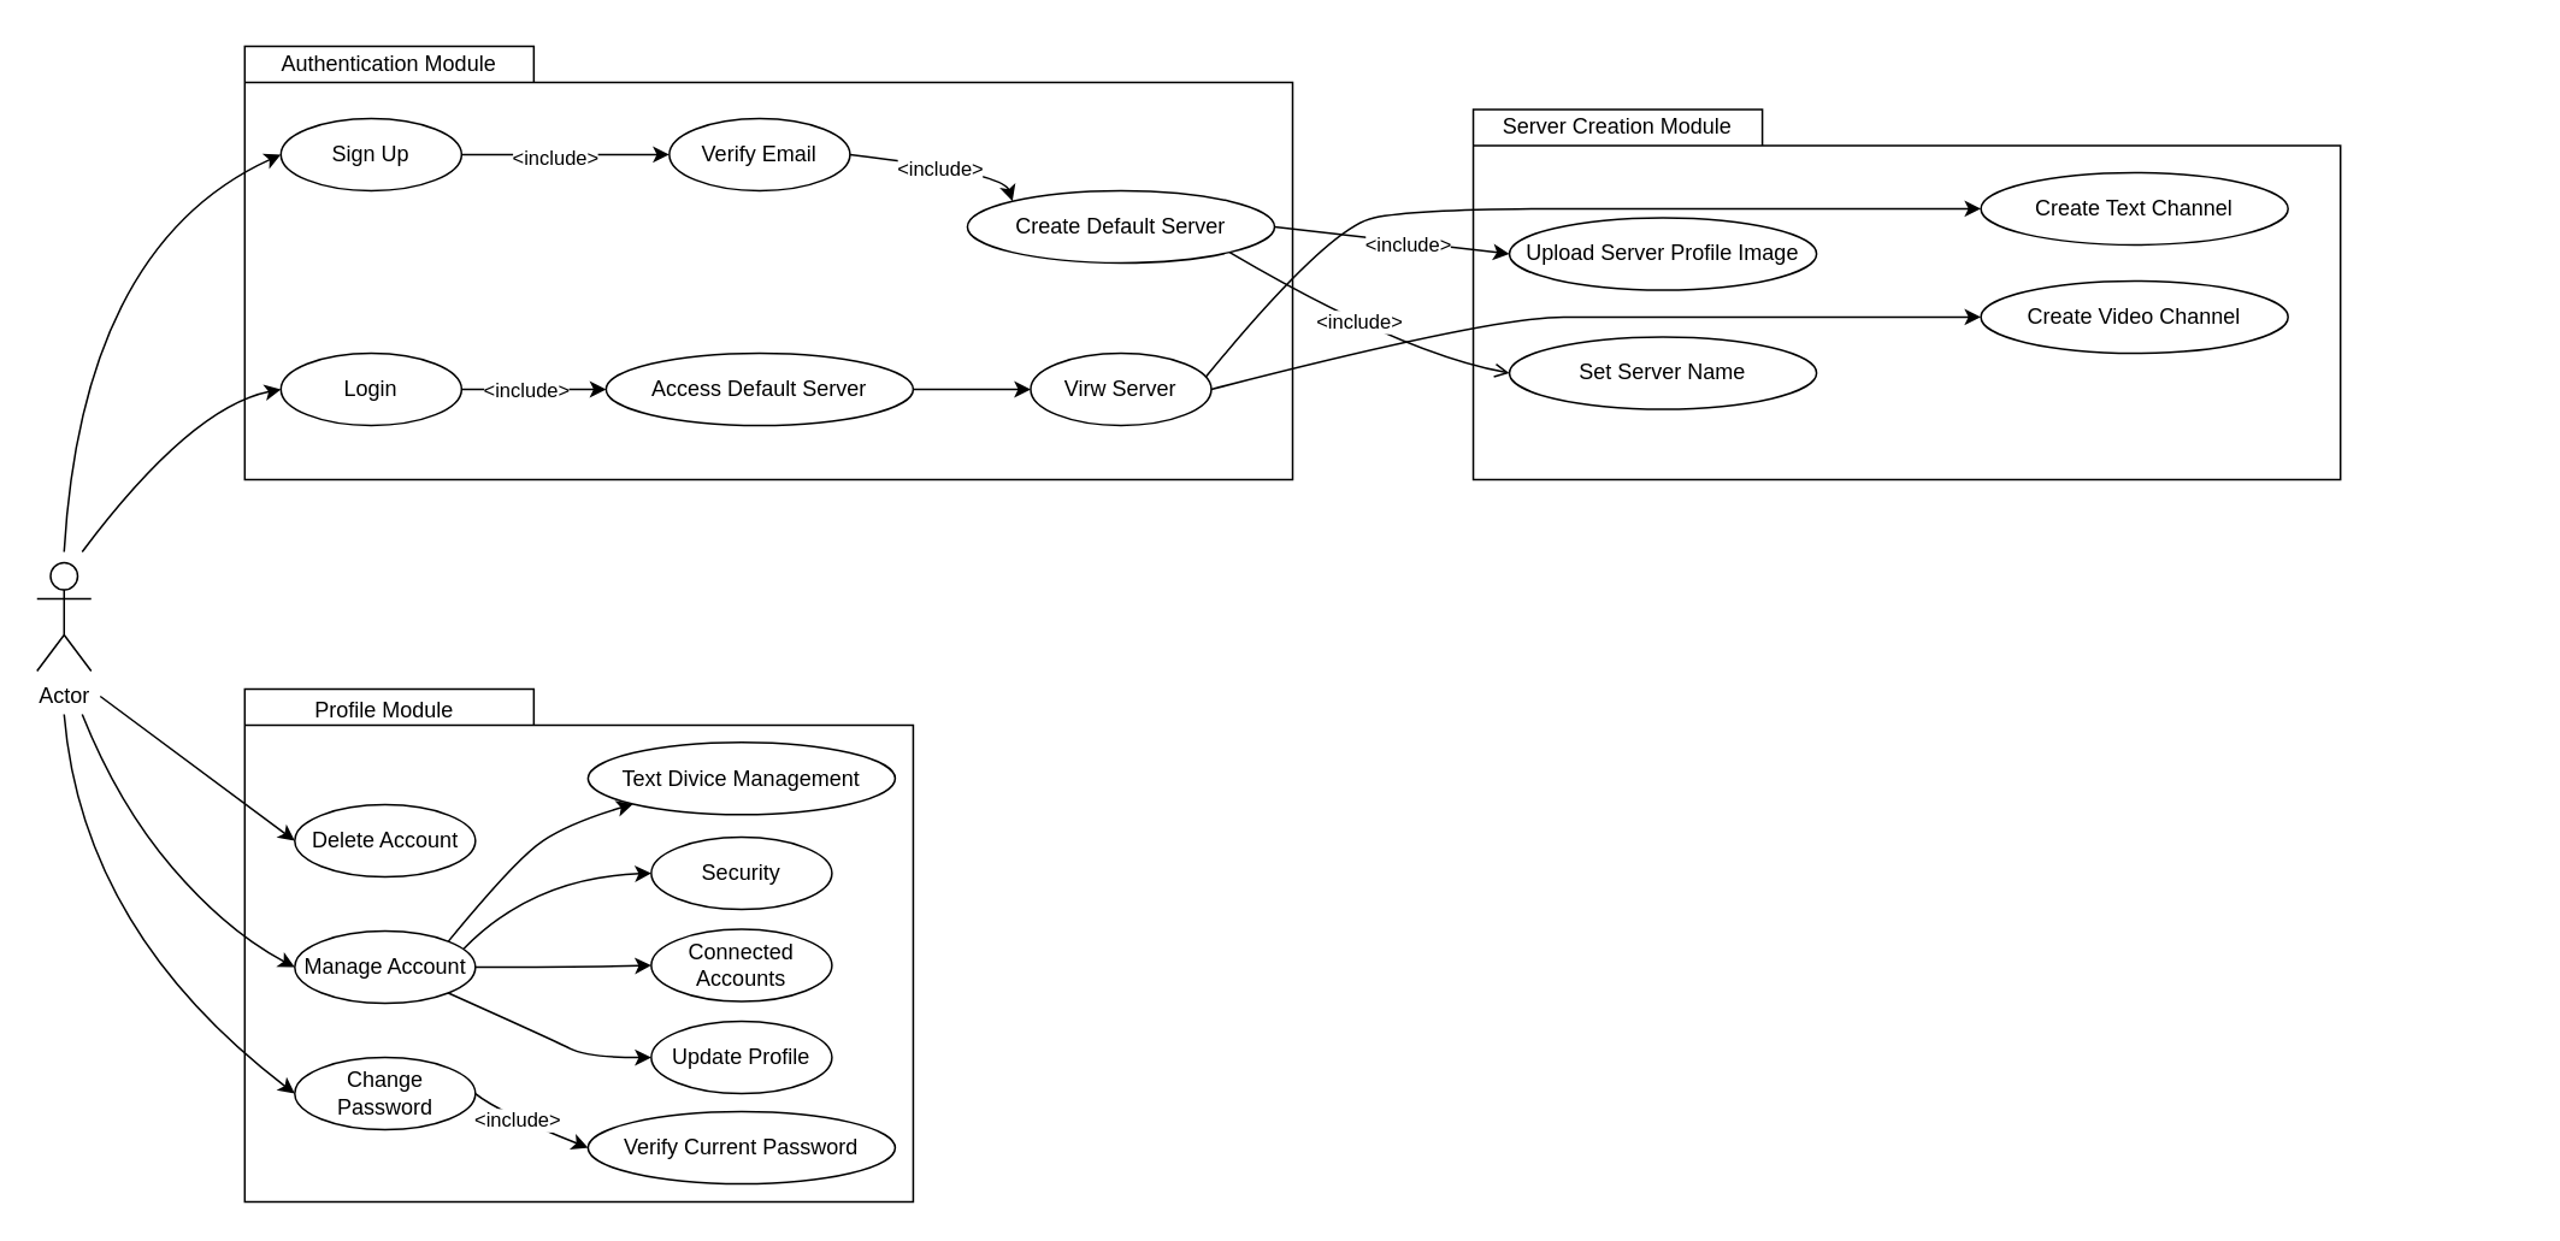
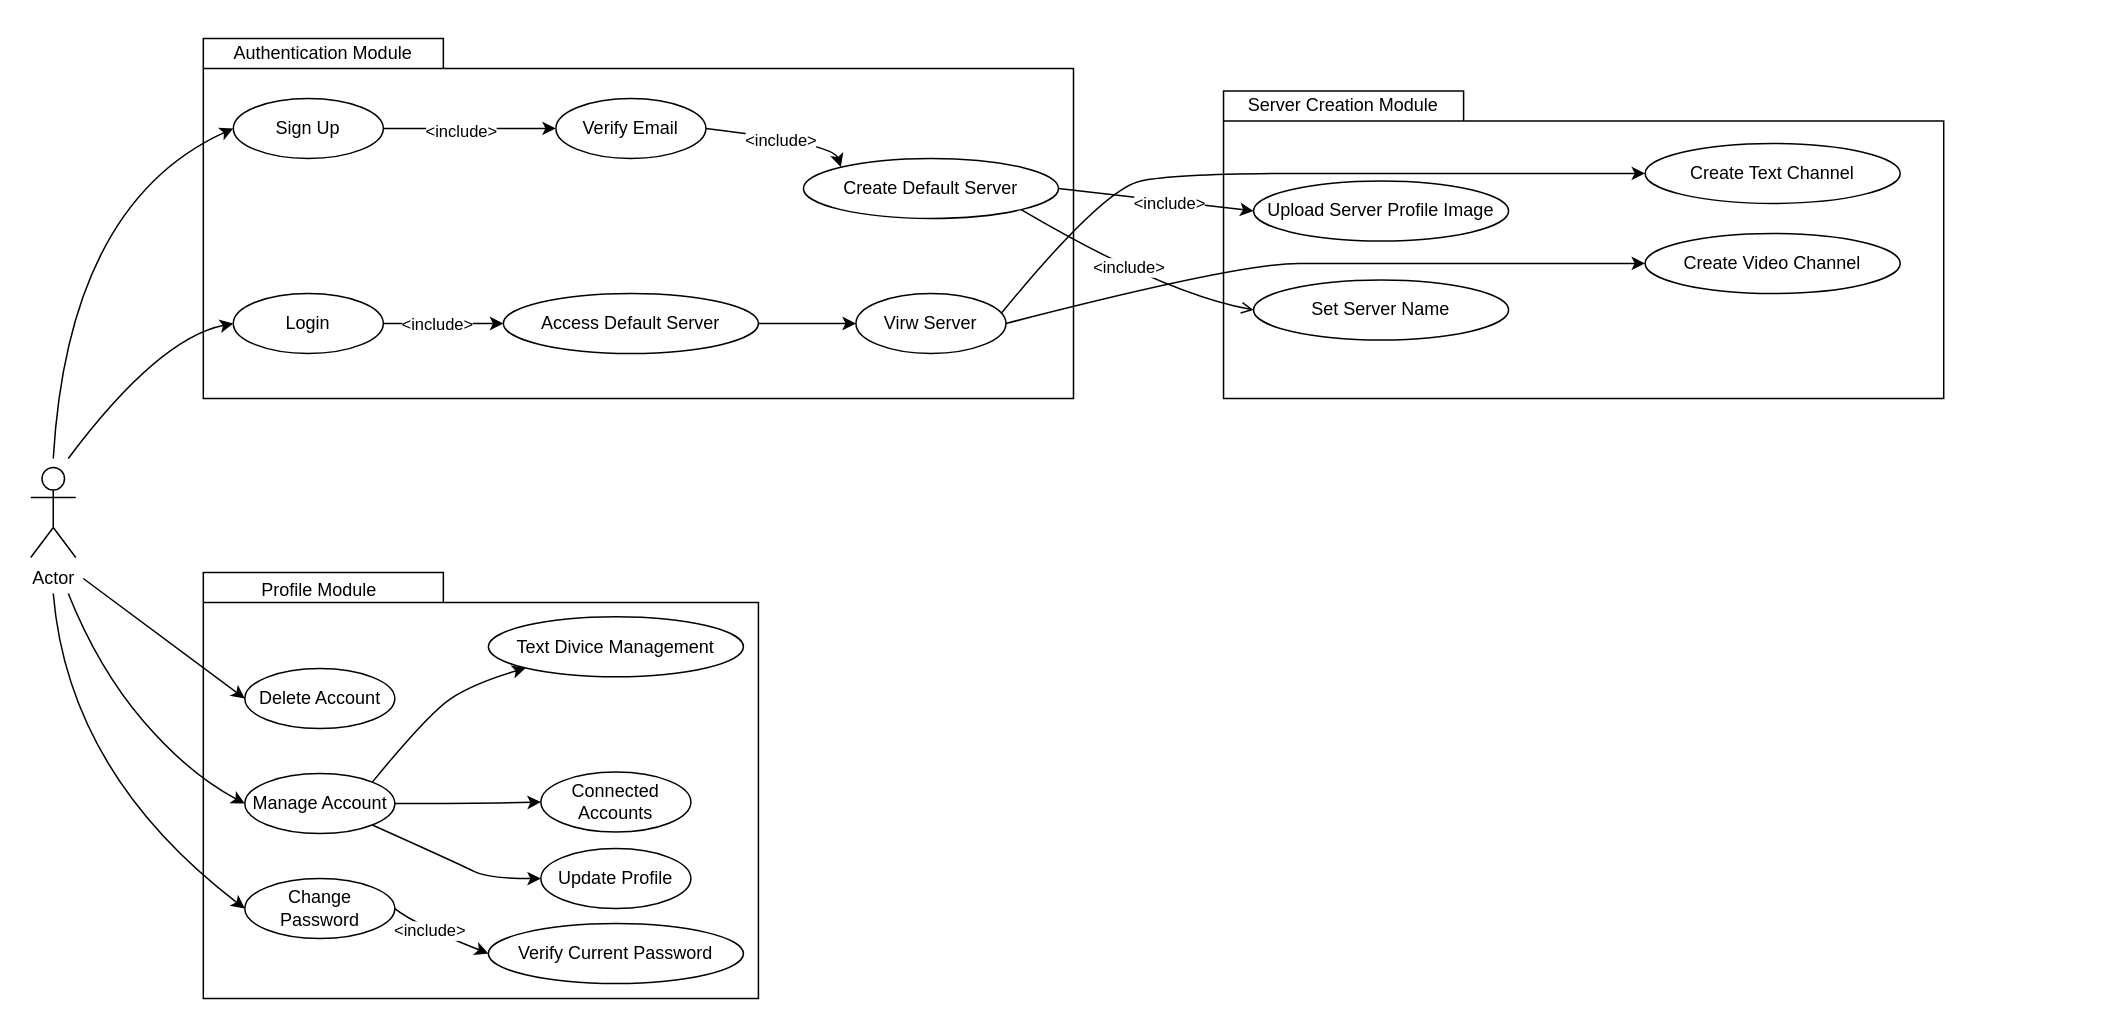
- <mxCell id="23" value="Security" style="ellipse;whiteSpace=wrap;html=1;align=center;" vertex="1" parent="19"><mxGeometry x="225" y="88" width="100" height="40" as="geometry" /></mxCell>
- <mxCell id="30" value="" style="curved=1;endArrow=classic;html=1;rounded=0;exitX=0.935;exitY=0.244;exitDx=0;exitDy=0;entryX=0;entryY=0.5;entryDx=0;entryDy=0;exitPerimeter=0;" edge="1" parent="19" source="26" target="23"><mxGeometry width="50" height="50" relative="1" as="geometry"><mxPoint x="180" y="210" as="sourcePoint" /><mxPoint x="230" y="160" as="targetPoint" /><Array as="points"><mxPoint x="160" y="110" /></Array></mxGeometry></mxCell>
